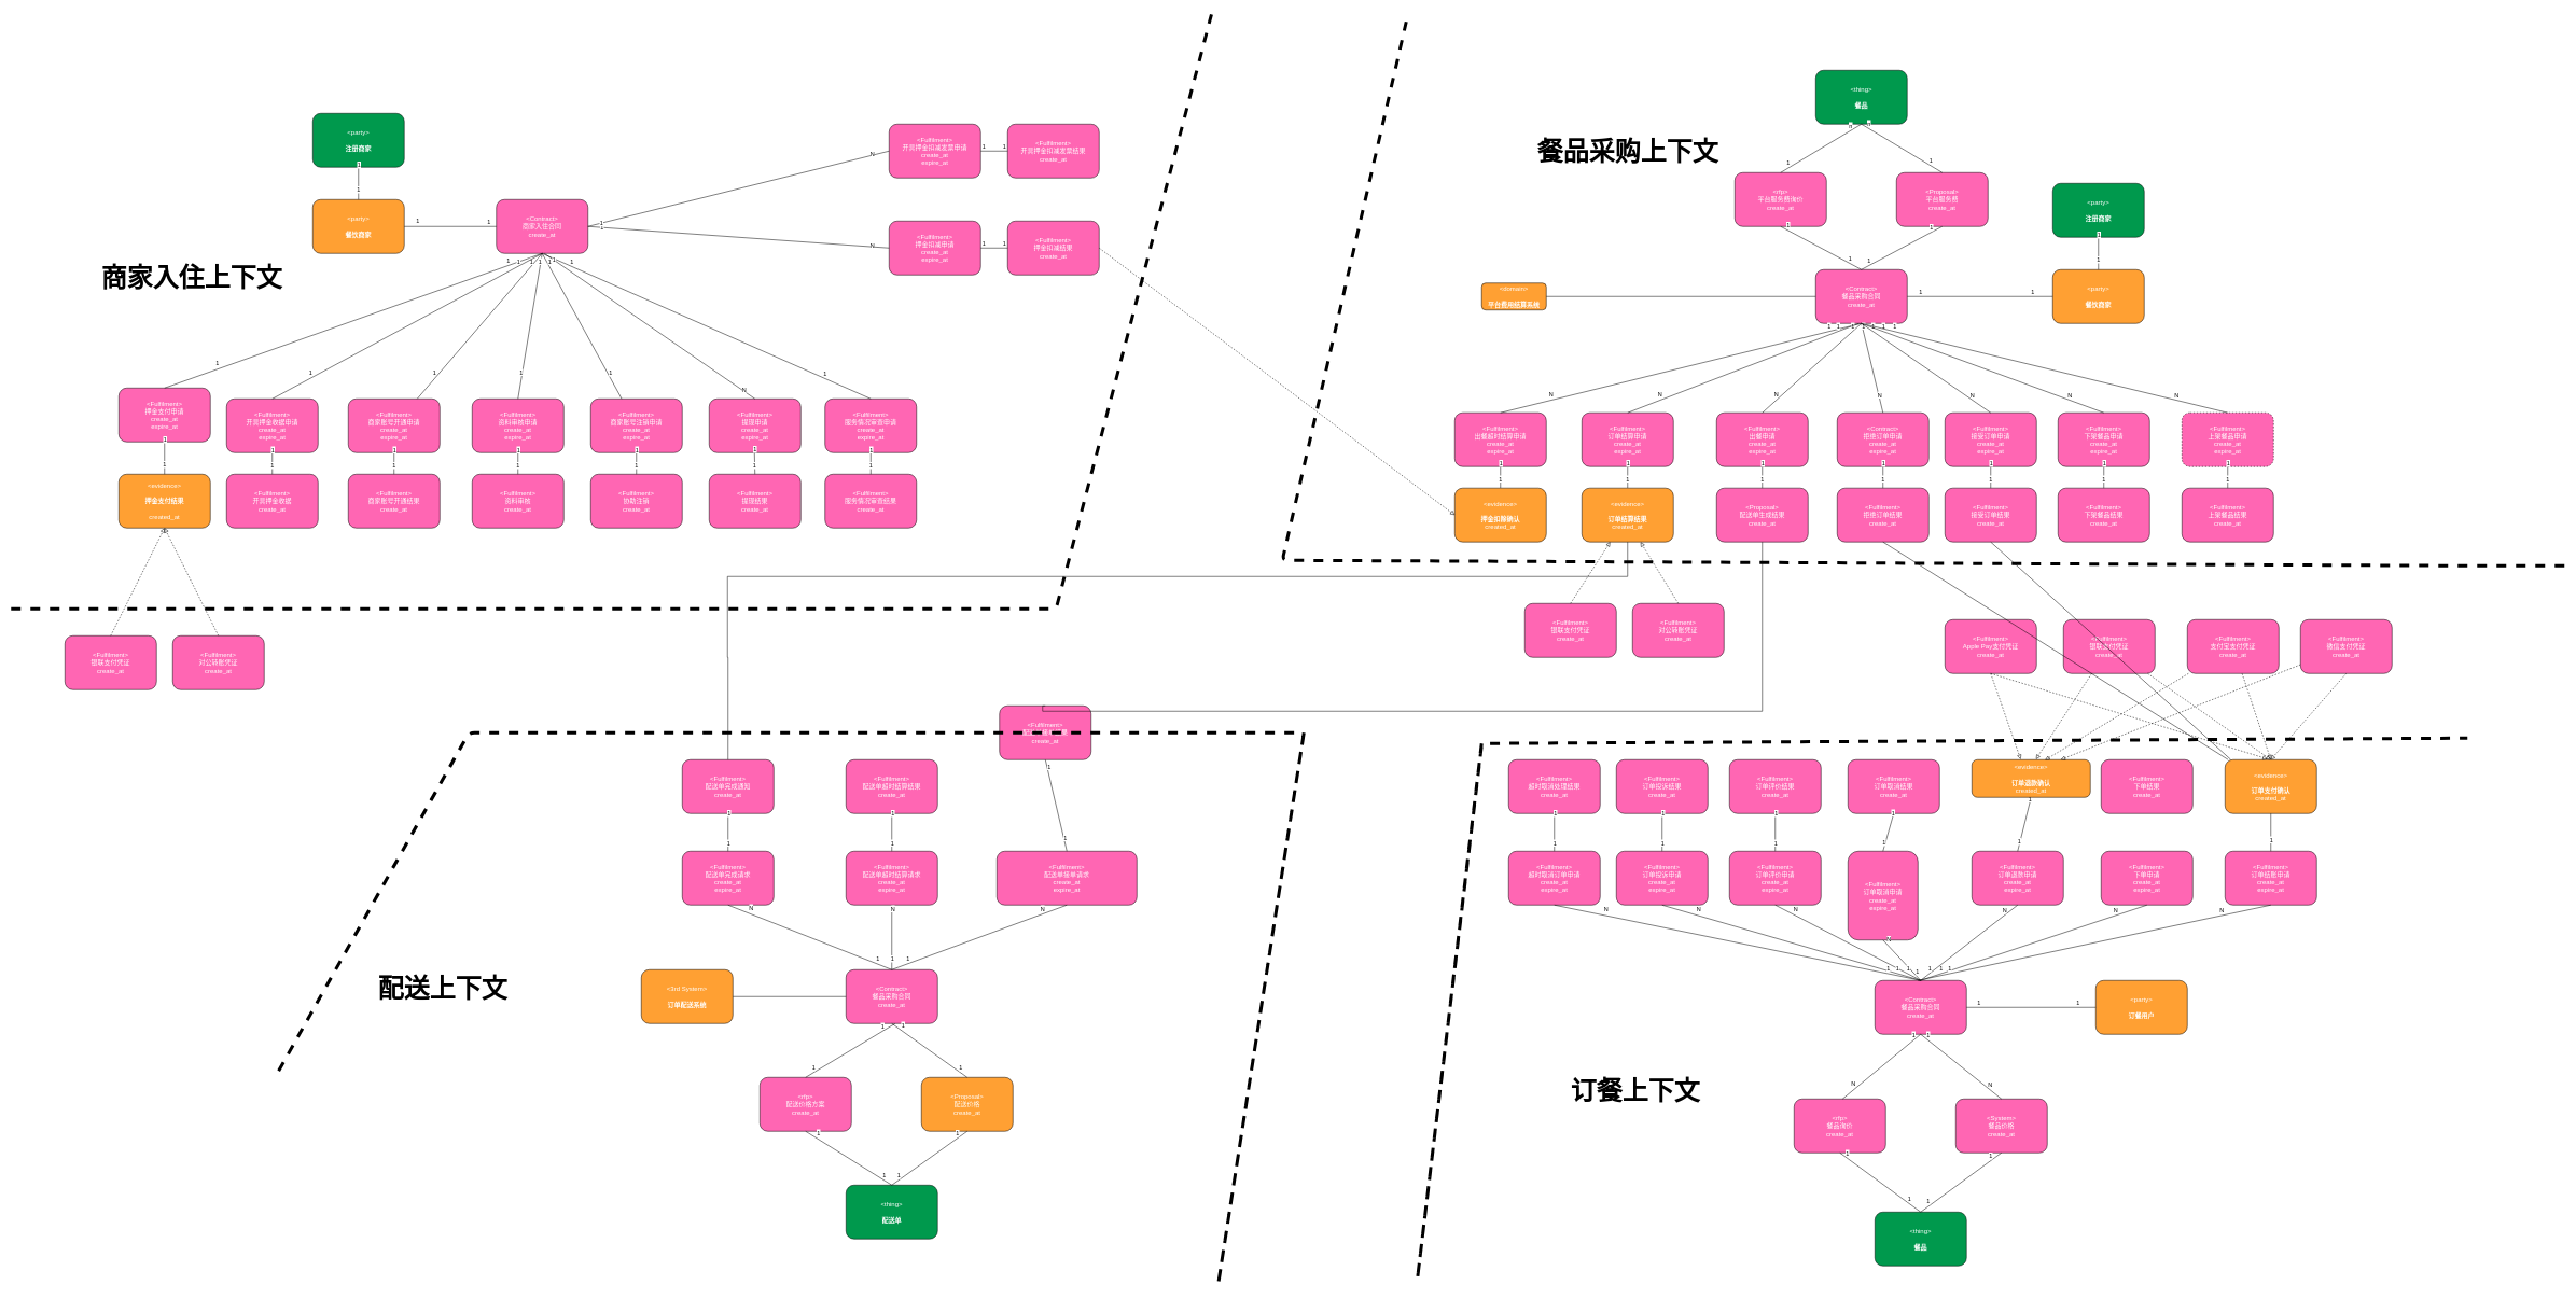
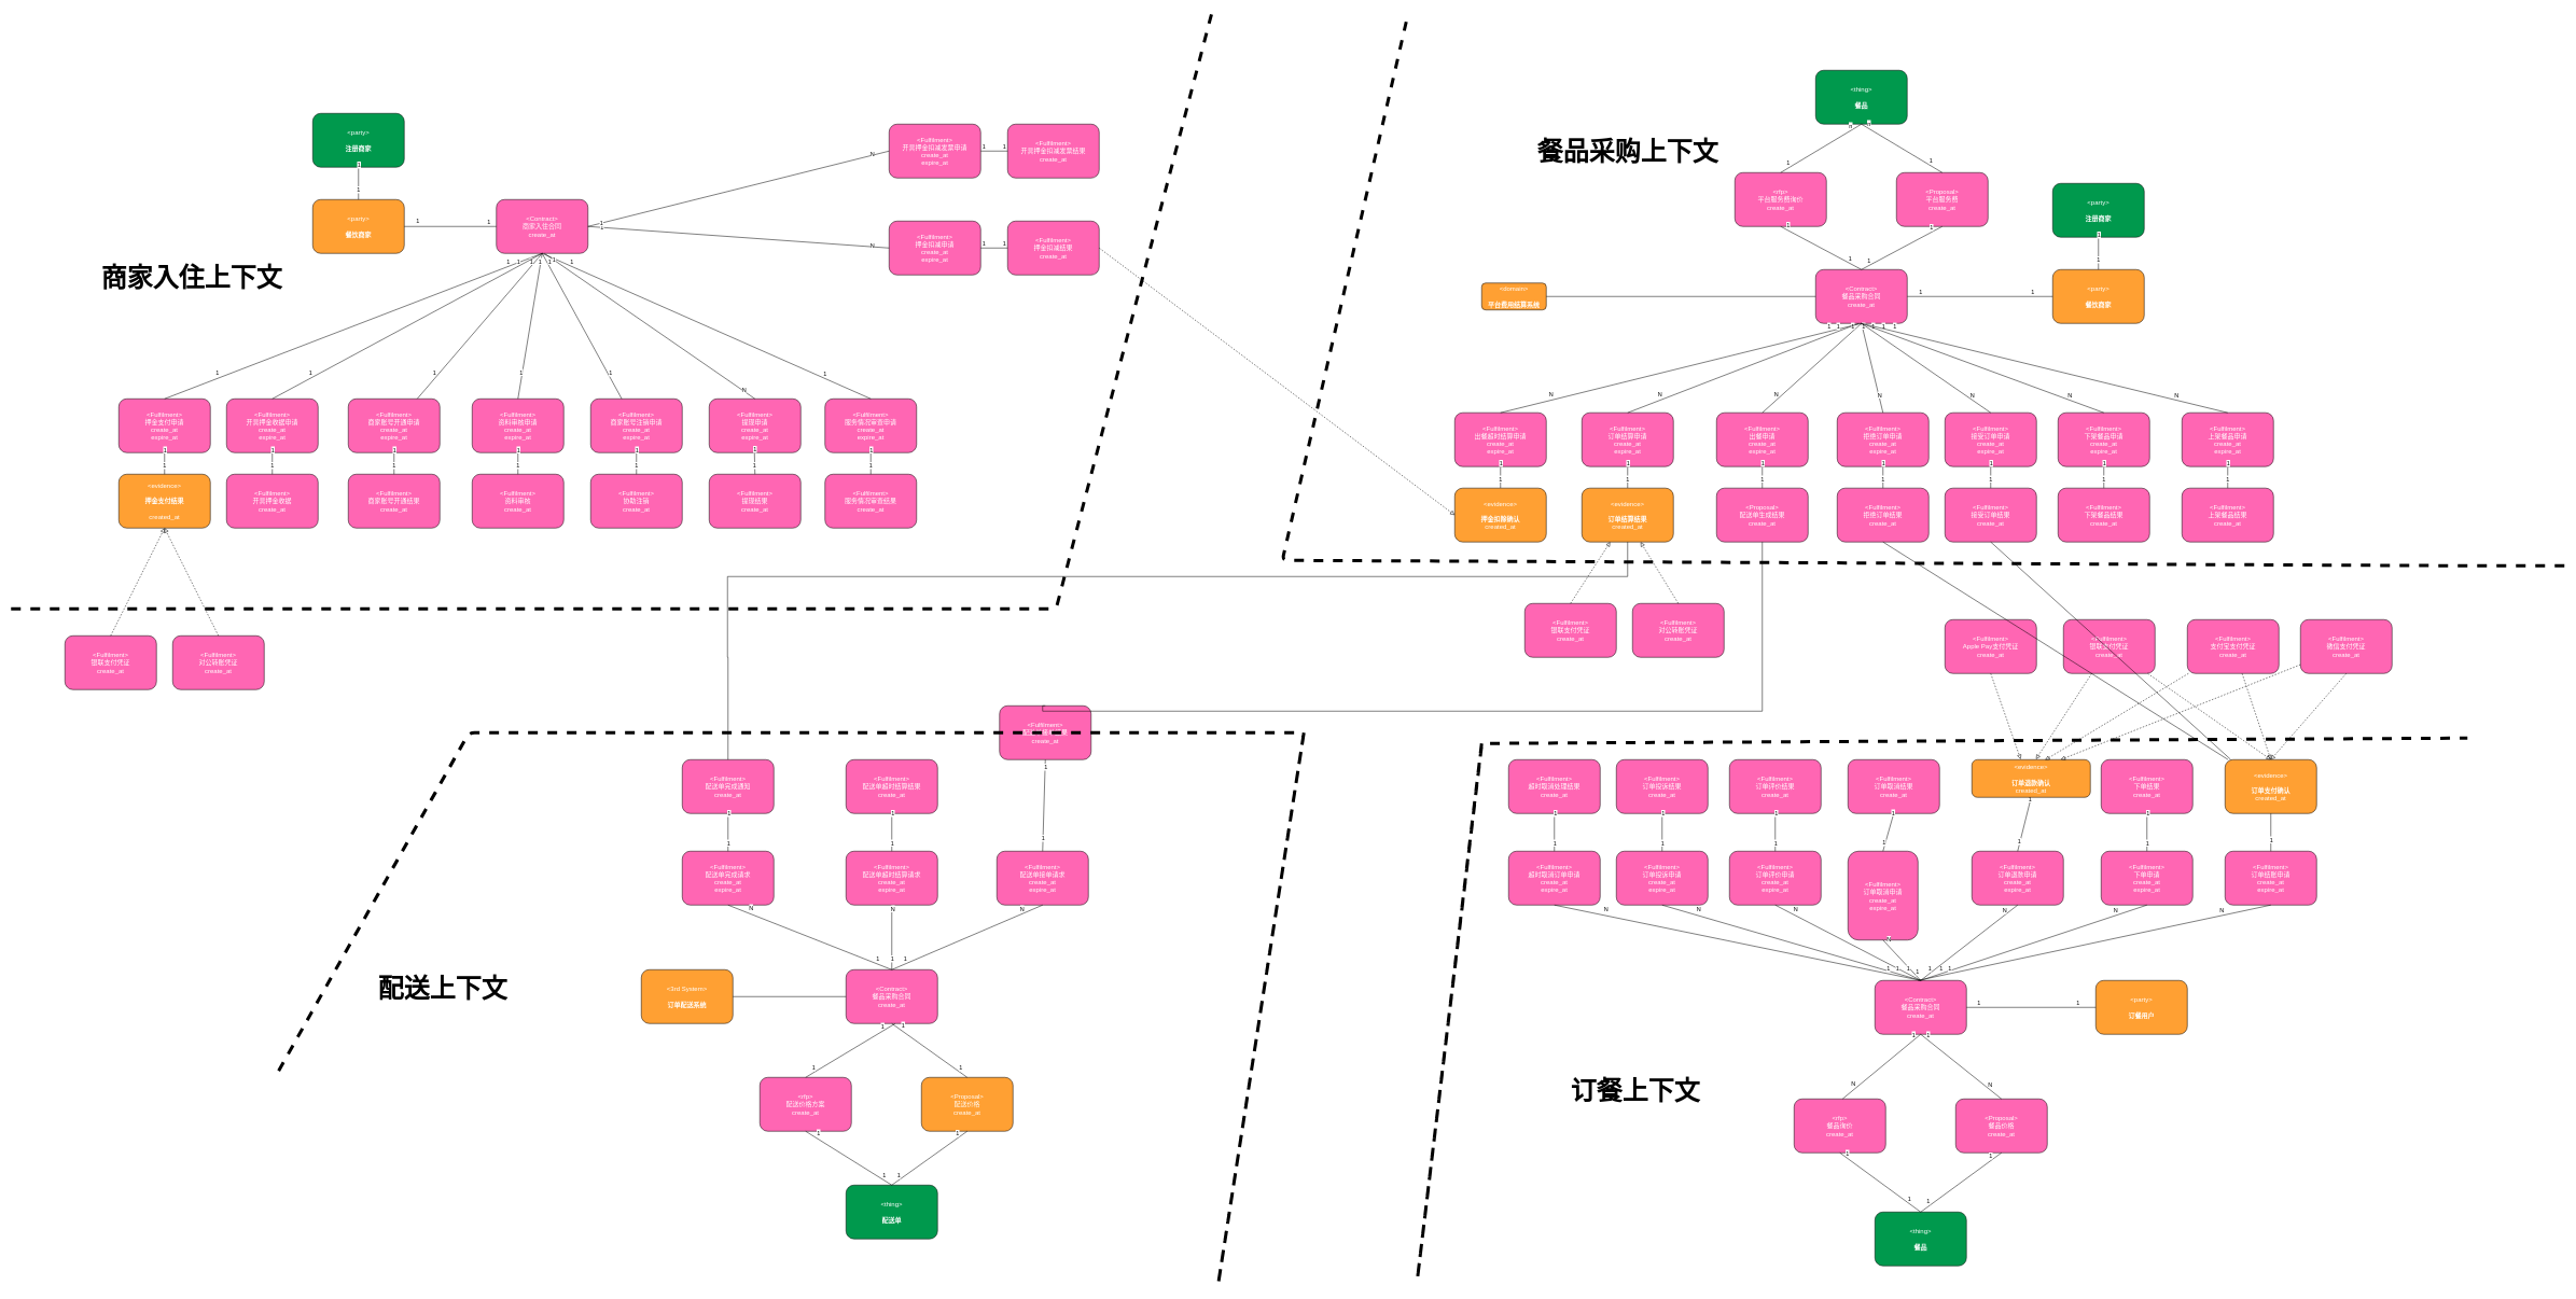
- <mxCell id="7" value="&lt;font color=&quot;#ffffff&quot;&gt;&amp;lt;Fulfilment&amp;gt;&lt;br&gt;押金支付申请&lt;br&gt;create_at&lt;br&gt;expire_at&lt;br&gt;&lt;/font&gt;" style="rounded=1;whiteSpace=wrap;html=1;fillColor=#FF66B3;noLabel=0;comic=0;recursiveResize=1;" parent="1" vertex="1"><mxGeometry x="220" y="720" width="170" height="100" as="geometry" /></mxCell>
+ <mxCell id="7" value="&lt;font color=&quot;#ffffff&quot;&gt;&amp;lt;Fulfilment&amp;gt;&lt;br&gt;押金支付申请&lt;br&gt;create_at&lt;br&gt;expire_at&lt;br&gt;&lt;/font&gt;" style="rounded=1;whiteSpace=wrap;html=1;fillColor=#FF66B3;noLabel=0;comic=0;recursiveResize=1;" parent="1" vertex="1"><mxGeometry x="220" y="740" width="170" height="100" as="geometry" /></mxCell>
- <mxCell id="124" value="&lt;font color=&quot;#ffffff&quot;&gt;&amp;lt;Contract&amp;gt;&lt;br&gt;拒绝订单申请&lt;br&gt;create_at&lt;br&gt;expire_at&lt;br&gt;&lt;/font&gt;" style="rounded=1;whiteSpace=wrap;html=1;fillColor=#FF66B3;noLabel=0;comic=0;recursiveResize=1;" parent="1" vertex="1"><mxGeometry x="3410" y="765.85" width="170" height="100" as="geometry" /></mxCell>
+ <mxCell id="124" value="&lt;font color=&quot;#ffffff&quot;&gt;&amp;lt;Fulfilment&amp;gt;&lt;br&gt;拒绝订单申请&lt;br&gt;create_at&lt;br&gt;expire_at&lt;br&gt;&lt;/font&gt;" style="rounded=1;whiteSpace=wrap;html=1;fillColor=#FF66B3;noLabel=0;comic=0;recursiveResize=1;" parent="1" vertex="1"><mxGeometry x="3410" y="765.85" width="170" height="100" as="geometry" /></mxCell>
- <mxCell id="112" value="&lt;font color=&quot;#ffffff&quot;&gt;&amp;lt;Fulfilment&amp;gt;&lt;br&gt;上架&lt;/font&gt;&lt;span style=&quot;color: rgb(255 , 255 , 255)&quot;&gt;餐品&lt;/span&gt;&lt;font color=&quot;#ffffff&quot;&gt;申请&lt;br&gt;create_at&lt;br&gt;expire_at&lt;br&gt;&lt;/font&gt;" style="rounded=1;whiteSpace=wrap;html=1;fillColor=#FF66B3;noLabel=0;comic=0;recursiveResize=1;dashed=1;" parent="1" vertex="1"><mxGeometry x="4050" y="765.85" width="170" height="100" as="geometry" /></mxCell>
+ <mxCell id="112" value="&lt;font color=&quot;#ffffff&quot;&gt;&amp;lt;Fulfilment&amp;gt;&lt;br&gt;上架&lt;/font&gt;&lt;span style=&quot;color: rgb(255 , 255 , 255)&quot;&gt;餐品&lt;/span&gt;&lt;font color=&quot;#ffffff&quot;&gt;申请&lt;br&gt;create_at&lt;br&gt;expire_at&lt;br&gt;&lt;/font&gt;" style="rounded=1;whiteSpace=wrap;html=1;fillColor=#FF66B3;noLabel=0;comic=0;recursiveResize=1;" parent="1" vertex="1"><mxGeometry x="4050" y="765.85" width="170" height="100" as="geometry" /></mxCell>
- <mxCell id="291" style="edgeStyle=none;rounded=0;orthogonalLoop=1;jettySize=auto;html=1;exitX=0.5;exitY=1;exitDx=0;exitDy=0;endArrow=block;endFill=0;dashed=1;fontSize=12;entryX=0.462;entryY=-0.013;entryDx=0;entryDy=0;entryPerimeter=0;" edge="1" parent="1" source="289" target="290"><mxGeometry relative="1" as="geometry"><mxPoint x="4320" y="1560" as="sourcePoint" /><mxPoint x="4390" y="1560" as="targetPoint" /></mxGeometry></mxCell>
+ <mxCell id="189" style="rounded=0;orthogonalLoop=1;jettySize=auto;html=1;endArrow=none;endFill=0;exitX=0.5;exitY=0;exitDx=0;exitDy=0;entryX=0.5;entryY=1;entryDx=0;entryDy=0;" edge="1" parent="1" source="187" target="188"><mxGeometry relative="1" as="geometry"><mxPoint x="4120" y="1230" as="sourcePoint" /><mxPoint x="4025" y="1480" as="targetPoint" /></mxGeometry></mxCell>
+ <mxCell id="190" value="1" style="edgeLabel;html=1;align=center;verticalAlign=middle;resizable=0;points=[];" vertex="1" connectable="0" parent="189"><mxGeometry x="-0.82" relative="1" as="geometry"><mxPoint y="-10" as="offset" /></mxGeometry></mxCell>
+ <mxCell id="191" value="1" style="edgeLabel;html=1;align=center;verticalAlign=middle;resizable=0;points=[];" vertex="1" connectable="0" parent="189"><mxGeometry x="0.72" y="-1" relative="1" as="geometry"><mxPoint y="-11" as="offset" /></mxGeometry></mxCell>
- <mxCell id="247" value="&lt;font color=&quot;#ffffff&quot;&gt;&amp;lt;Fulfilment&amp;gt;&lt;br&gt;配送单接单请求&lt;br&gt;create_at&lt;br&gt;expire_at&lt;br&gt;&lt;/font&gt;" style="rounded=1;whiteSpace=wrap;html=1;fillColor=#FF66B3;noLabel=0;comic=0;recursiveResize=1;" vertex="1" parent="1"><mxGeometry x="1850" y="1580" width="260" height="100" as="geometry" /></mxCell>
+ <mxCell id="247" value="&lt;font color=&quot;#ffffff&quot;&gt;&amp;lt;Fulfilment&amp;gt;&lt;br&gt;配送单接单请求&lt;br&gt;create_at&lt;br&gt;expire_at&lt;br&gt;&lt;/font&gt;" style="rounded=1;whiteSpace=wrap;html=1;fillColor=#FF66B3;noLabel=0;comic=0;recursiveResize=1;" vertex="1" parent="1"><mxGeometry x="1850" y="1580" width="170" height="100" as="geometry" /></mxCell>
- <mxCell id="168" value="&lt;font color=&quot;#ffffff&quot; style=&quot;font-size: 12px&quot;&gt;&amp;lt;System&amp;gt;&lt;br style=&quot;font-size: 12px&quot;&gt;餐品价格&lt;br&gt;create_at&lt;br style=&quot;font-size: 12px&quot;&gt;&lt;/font&gt;" style="rounded=1;whiteSpace=wrap;html=1;fillColor=#FF66B3;noLabel=0;comic=0;recursiveResize=1;fontSize=12;" parent="1" vertex="1"><mxGeometry x="3630" y="2040" width="170" height="100" as="geometry" /></mxCell>
+ <mxCell id="168" value="&lt;font color=&quot;#ffffff&quot; style=&quot;font-size: 12px&quot;&gt;&amp;lt;Proposal&amp;gt;&lt;br style=&quot;font-size: 12px&quot;&gt;餐品价格&lt;br&gt;create_at&lt;br style=&quot;font-size: 12px&quot;&gt;&lt;/font&gt;" style="rounded=1;whiteSpace=wrap;html=1;fillColor=#FF66B3;noLabel=0;comic=0;recursiveResize=1;fontSize=12;" parent="1" vertex="1"><mxGeometry x="3630" y="2040" width="170" height="100" as="geometry" /></mxCell>
